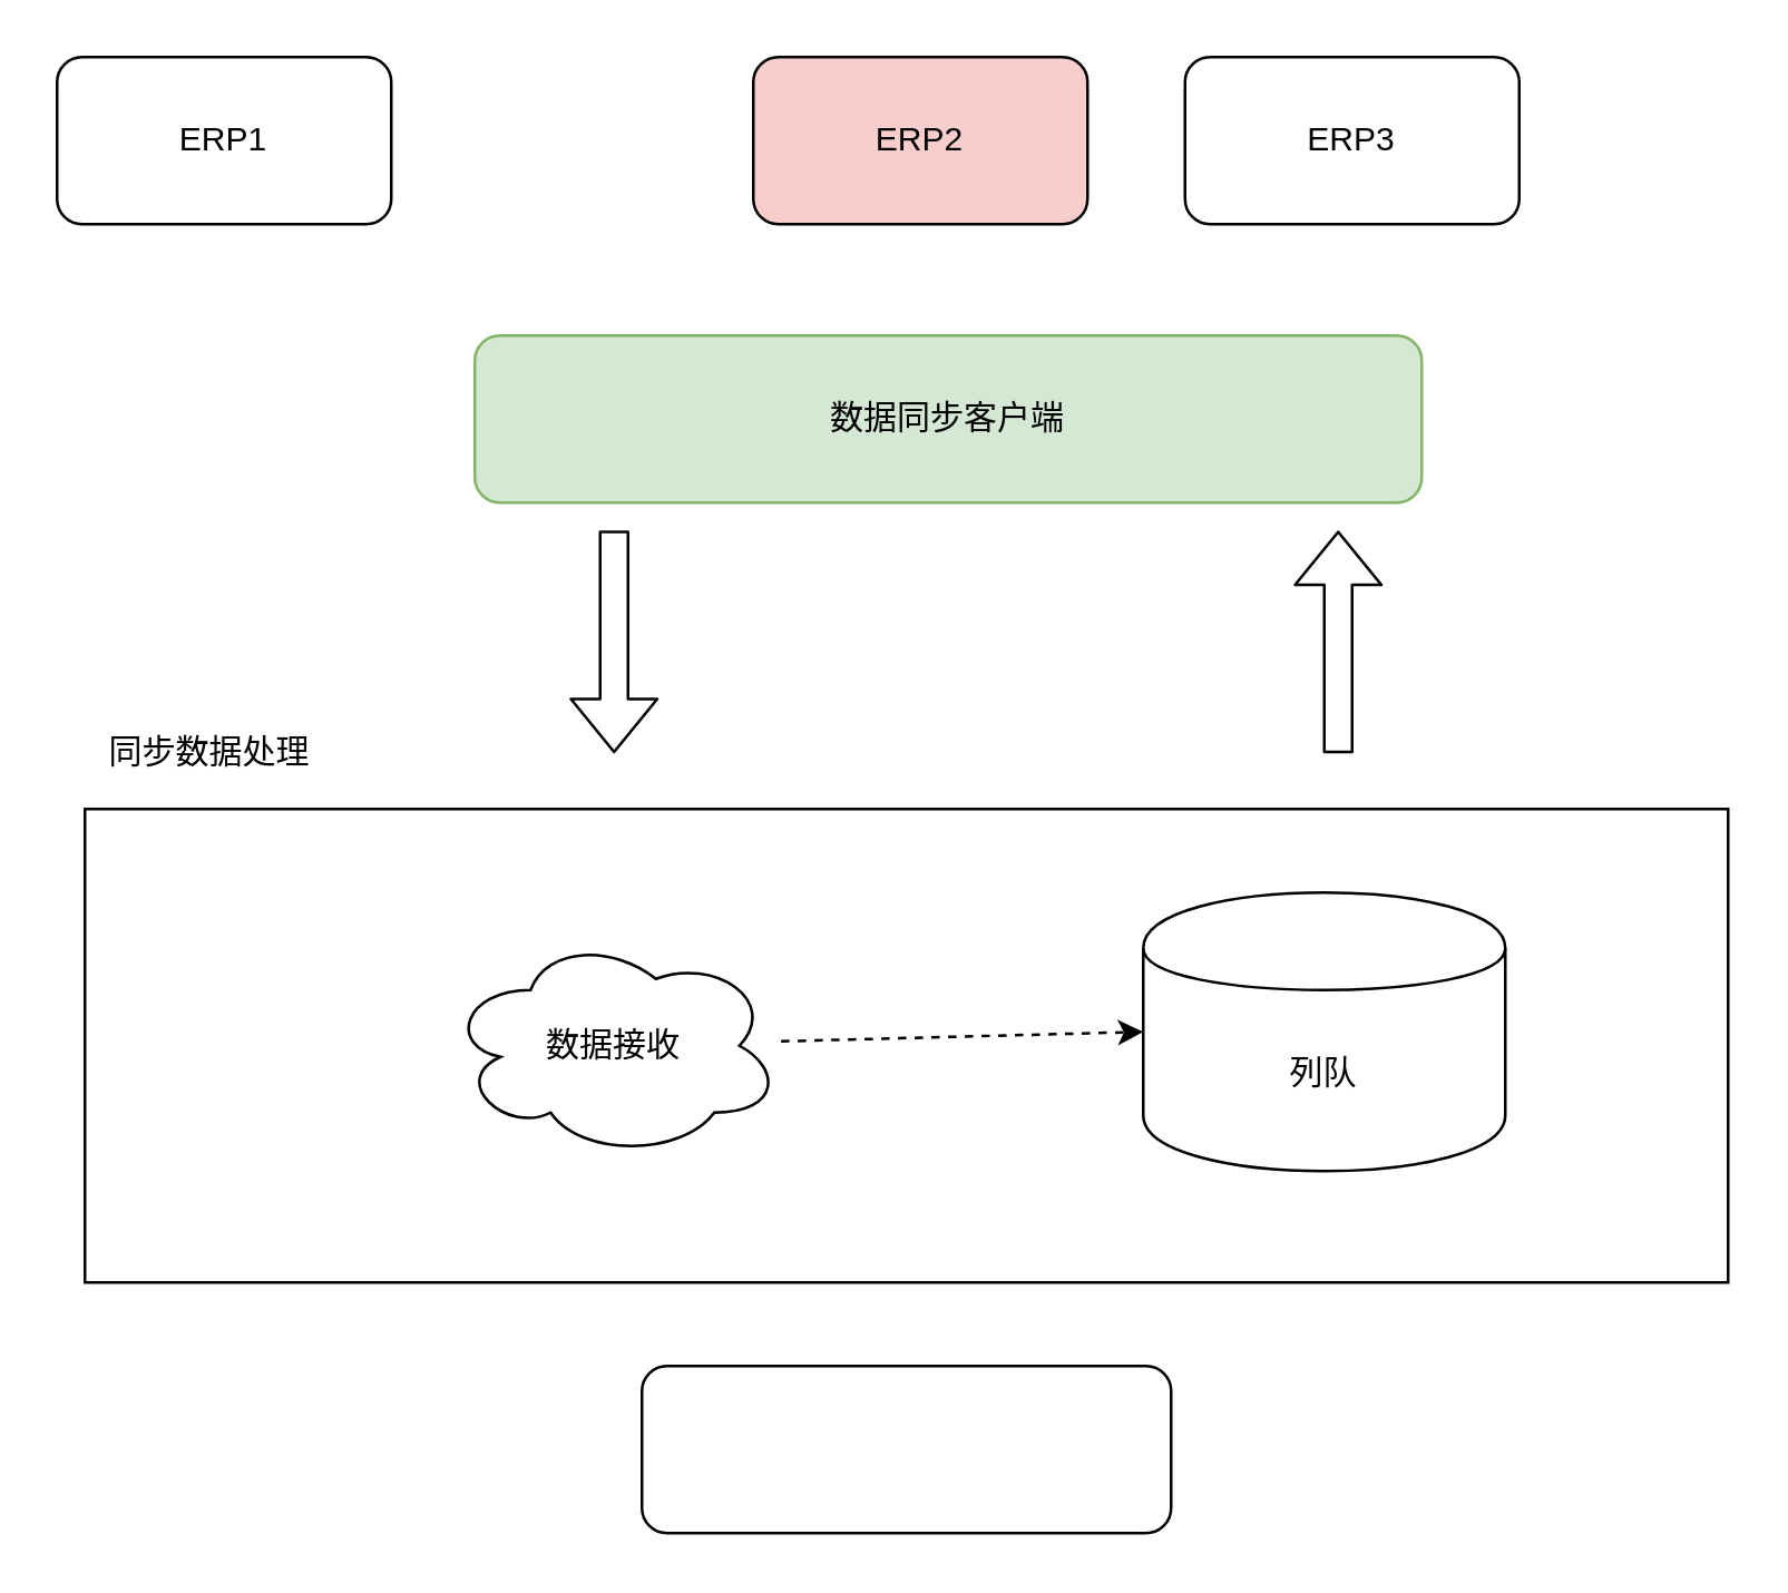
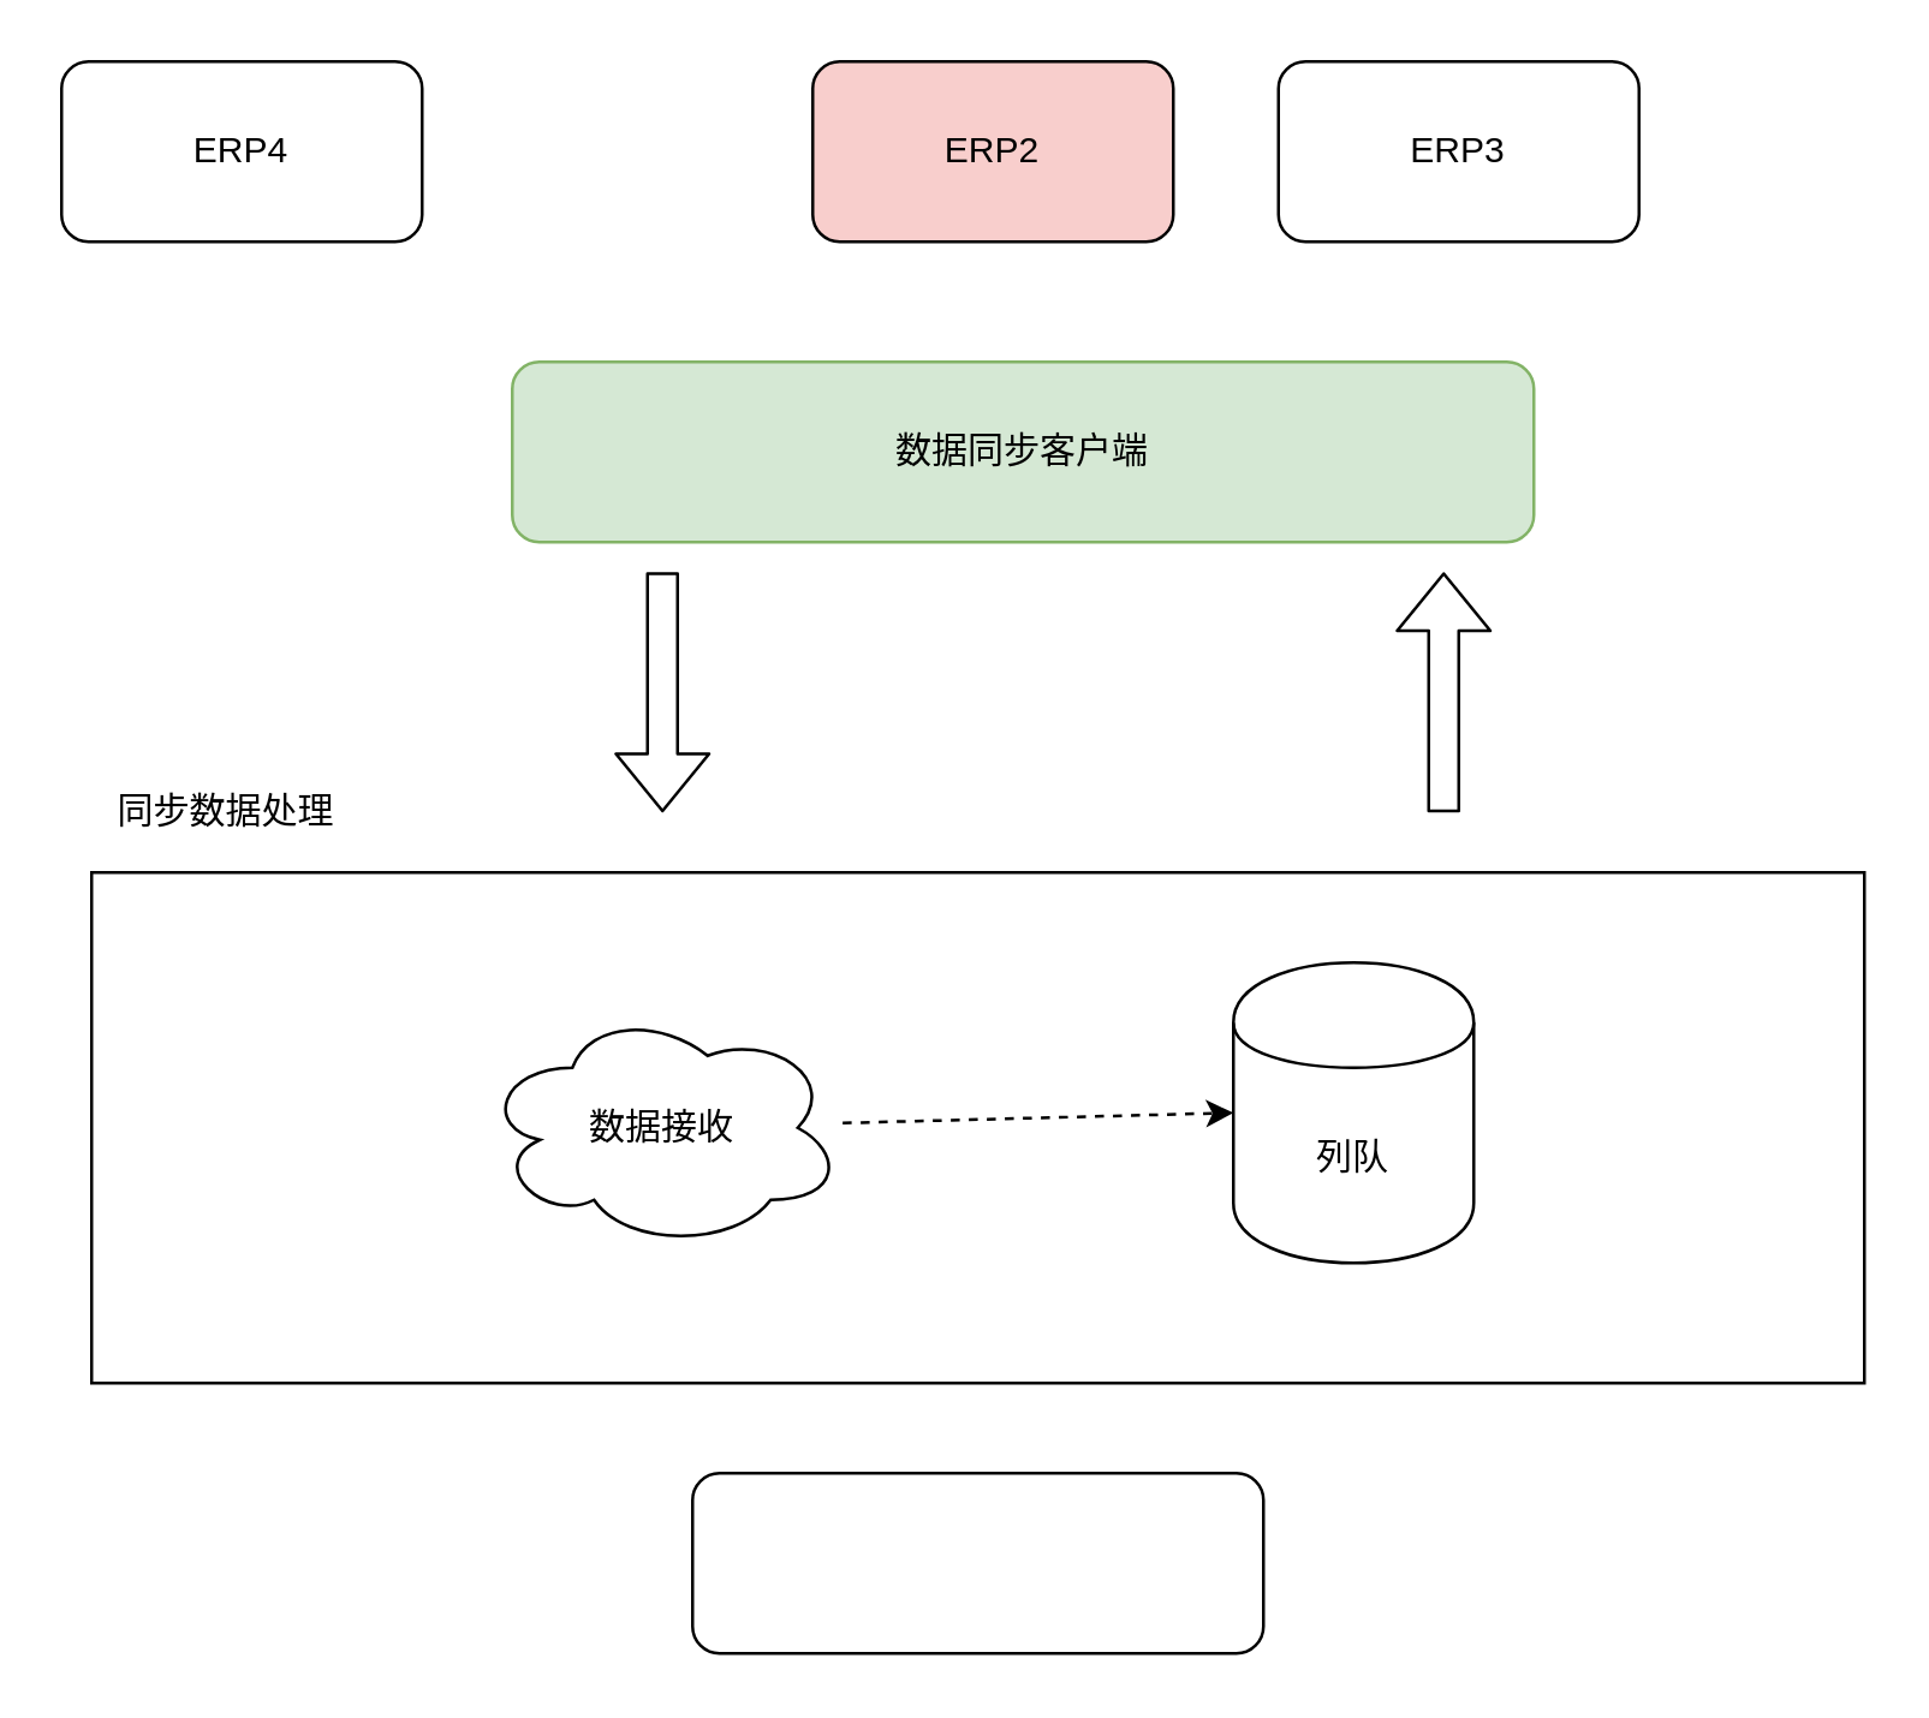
- <mxCell id="2" value="ERP1" style="rounded=1;whiteSpace=wrap;html=1;" vertex="1" parent="1"><mxGeometry x="20" y="20" width="120" height="60" as="geometry" /></mxCell>
+ <mxCell id="2" value="ERP4" style="rounded=1;whiteSpace=wrap;html=1;" vertex="1" parent="1"><mxGeometry x="20" y="20" width="120" height="60" as="geometry" /></mxCell>
- <mxCell id="10" value="列队" style="shape=cylinder;whiteSpace=wrap;html=1;boundedLbl=1;backgroundOutline=1;" vertex="1" parent="1"><mxGeometry x="410" y="320" width="130" height="100" as="geometry" /></mxCell>
+ <mxCell id="10" value="列队" style="shape=cylinder;whiteSpace=wrap;html=1;boundedLbl=1;backgroundOutline=1;" vertex="1" parent="1"><mxGeometry x="410" y="320" width="80" height="100" as="geometry" /></mxCell>
